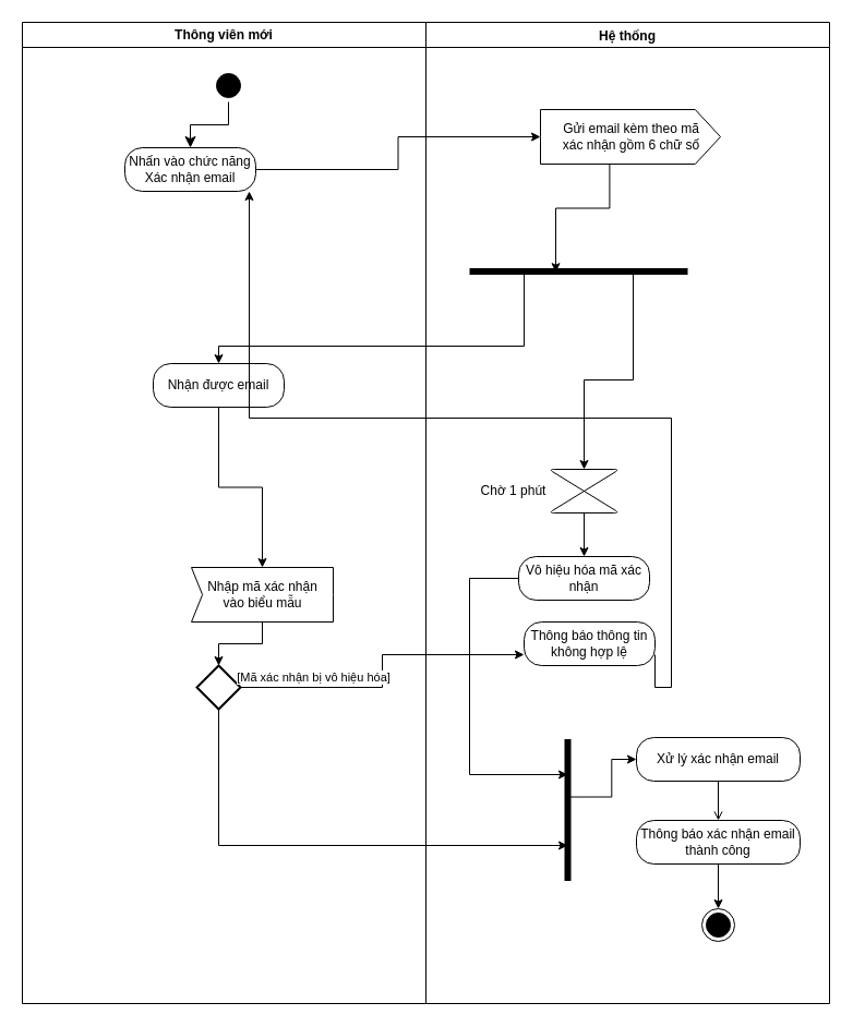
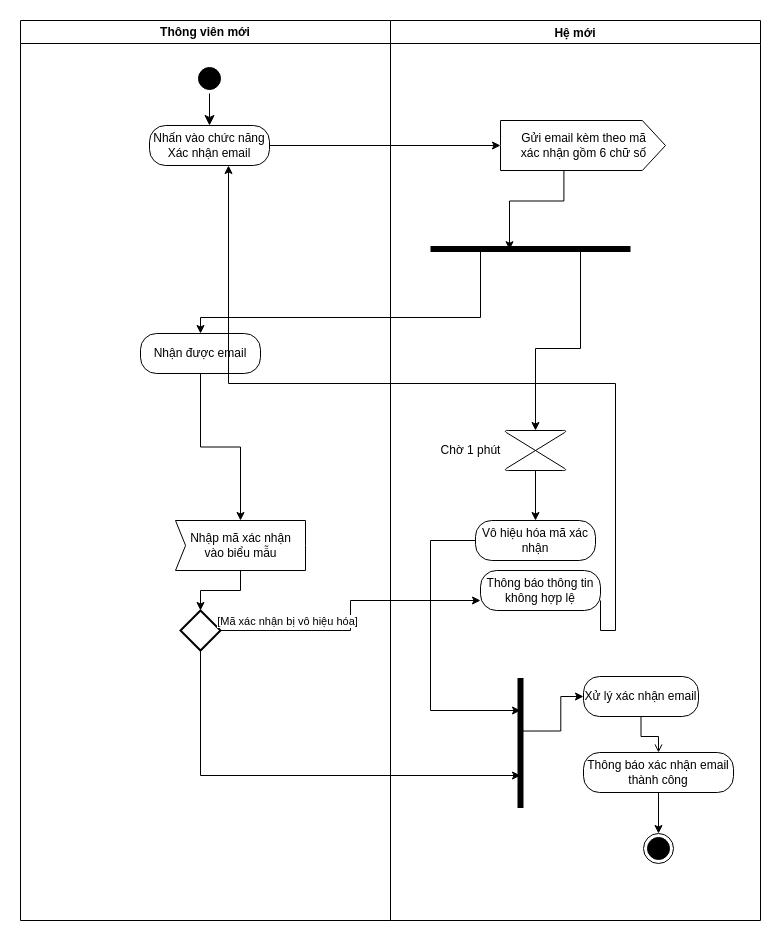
- <mxCell id="2" value="Hệ thống" style="swimlane;startSize=23;" vertex="1" parent="1"><mxGeometry x="390" y="20" width="370" height="900" as="geometry" /></mxCell>
+ <mxCell id="2" value="Hệ mới" style="swimlane;startSize=23;" vertex="1" parent="1"><mxGeometry x="390" y="20" width="370" height="900" as="geometry" /></mxCell>
- <mxCell id="13" value="Gửi email kèm theo mã&lt;div&gt;xác nhận gồm 6 chữ số&lt;/div&gt;" style="html=1;shadow=0;dashed=0;align=center;verticalAlign=middle;shape=mxgraph.arrows2.arrow;dy=0;dx=23.18;notch=0;" vertex="1" parent="2"><mxGeometry x="105" y="80" width="165" height="50" as="geometry" /></mxCell>
+ <mxCell id="13" value="Gửi email kèm theo mã&lt;div&gt;xác nhận gồm 6 chữ số&lt;/div&gt;" style="html=1;shadow=0;dashed=0;align=center;verticalAlign=middle;shape=mxgraph.arrows2.arrow;dy=0;dx=23.18;notch=0;" vertex="1" parent="2"><mxGeometry x="110" y="100" width="165" height="50" as="geometry" /></mxCell>
- <mxCell id="25" value="Nhấn vào chức năng Xác nhận email" style="rounded=1;whiteSpace=wrap;html=1;arcSize=40;fontColor=#000000;fillColor=#FFFFFF;strokeColor=#000000;" vertex="1" parent="20"><mxGeometry x="94" y="115" width="120" height="40" as="geometry" /></mxCell>
+ <mxCell id="25" value="Nhấn vào chức năng Xác nhận email" style="rounded=1;whiteSpace=wrap;html=1;arcSize=40;fontColor=#000000;fillColor=#FFFFFF;strokeColor=#000000;" vertex="1" parent="20"><mxGeometry x="129" y="105" width="120" height="40" as="geometry" /></mxCell>
- <mxCell id="10" value="Vô hiệu hóa mã xác nhận" style="rounded=1;whiteSpace=wrap;html=1;arcSize=40;fontColor=#000000;fillColor=#FFFFFF;strokeColor=#000000;" vertex="1" parent="2"><mxGeometry x="85" y="490" width="120" height="40" as="geometry" /></mxCell>
+ <mxCell id="10" value="Vô hiệu hóa mã xác nhận" style="rounded=1;whiteSpace=wrap;html=1;arcSize=40;fontColor=#000000;fillColor=#FFFFFF;strokeColor=#000000;" vertex="1" parent="2"><mxGeometry x="85" y="500" width="120" height="40" as="geometry" /></mxCell>
- <mxCell id="5" value="Xử lý xác nhận email" style="rounded=1;whiteSpace=wrap;html=1;arcSize=40;fontColor=#000000;fillColor=#FFFFFF;strokeColor=#000000;" vertex="1" parent="2"><mxGeometry x="193" y="656" width="150" height="40" as="geometry" /></mxCell>
+ <mxCell id="5" value="Xử lý xác nhận email" style="rounded=1;whiteSpace=wrap;html=1;arcSize=40;fontColor=#000000;fillColor=#FFFFFF;strokeColor=#000000;" vertex="1" parent="2"><mxGeometry x="193" y="656" width="115" height="40" as="geometry" /></mxCell>
